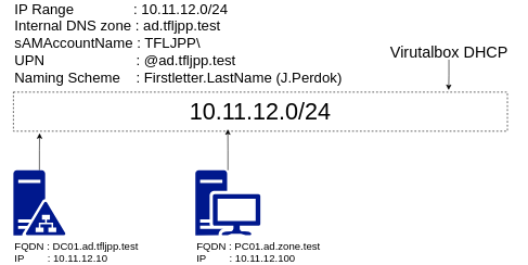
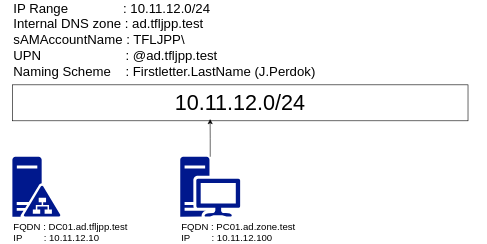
- <mxCell id="7" value="&lt;font style=&quot;font-size: 24px&quot;&gt;Virutalbox DHCP&lt;/font&gt;" style="text;html=1;align=center;verticalAlign=middle;resizable=0;points=[];autosize=1;" parent="1" vertex="1"><mxGeometry x="590" y="70" width="200" height="20" as="geometry" /></mxCell>
- <mxCell id="6" style="edgeStyle=orthogonalEdgeStyle;rounded=0;orthogonalLoop=1;jettySize=auto;html=1;entryX=0.881;entryY=-0.051;entryDx=0;entryDy=0;entryPerimeter=0;" parent="1" source="7" target="4" edge="1"><mxGeometry relative="1" as="geometry" /></mxCell>
- <mxCell id="4" value="&lt;font style=&quot;font-size: 36px&quot;&gt;10.11.12.0/24&lt;/font&gt;" style="rounded=0;whiteSpace=wrap;html=1;dashed=1;" parent="1" vertex="1"><mxGeometry x="20" y="140" width="760" height="60" as="geometry" /></mxCell>
+ <mxCell id="4" value="&lt;font style=&quot;font-size: 36px&quot;&gt;10.11.12.0/24&lt;/font&gt;" style="rounded=0;whiteSpace=wrap;html=1;" parent="1" vertex="1"><mxGeometry x="20" y="140" width="760" height="60" as="geometry" /></mxCell>
- <mxCell id="2" style="edgeStyle=orthogonalEdgeStyle;rounded=0;orthogonalLoop=1;jettySize=auto;html=1;entryX=0.053;entryY=1.05;entryDx=0;entryDy=0;entryPerimeter=0;" parent="1" source="3" target="4" edge="1"><mxGeometry relative="1" as="geometry" /></mxCell>
